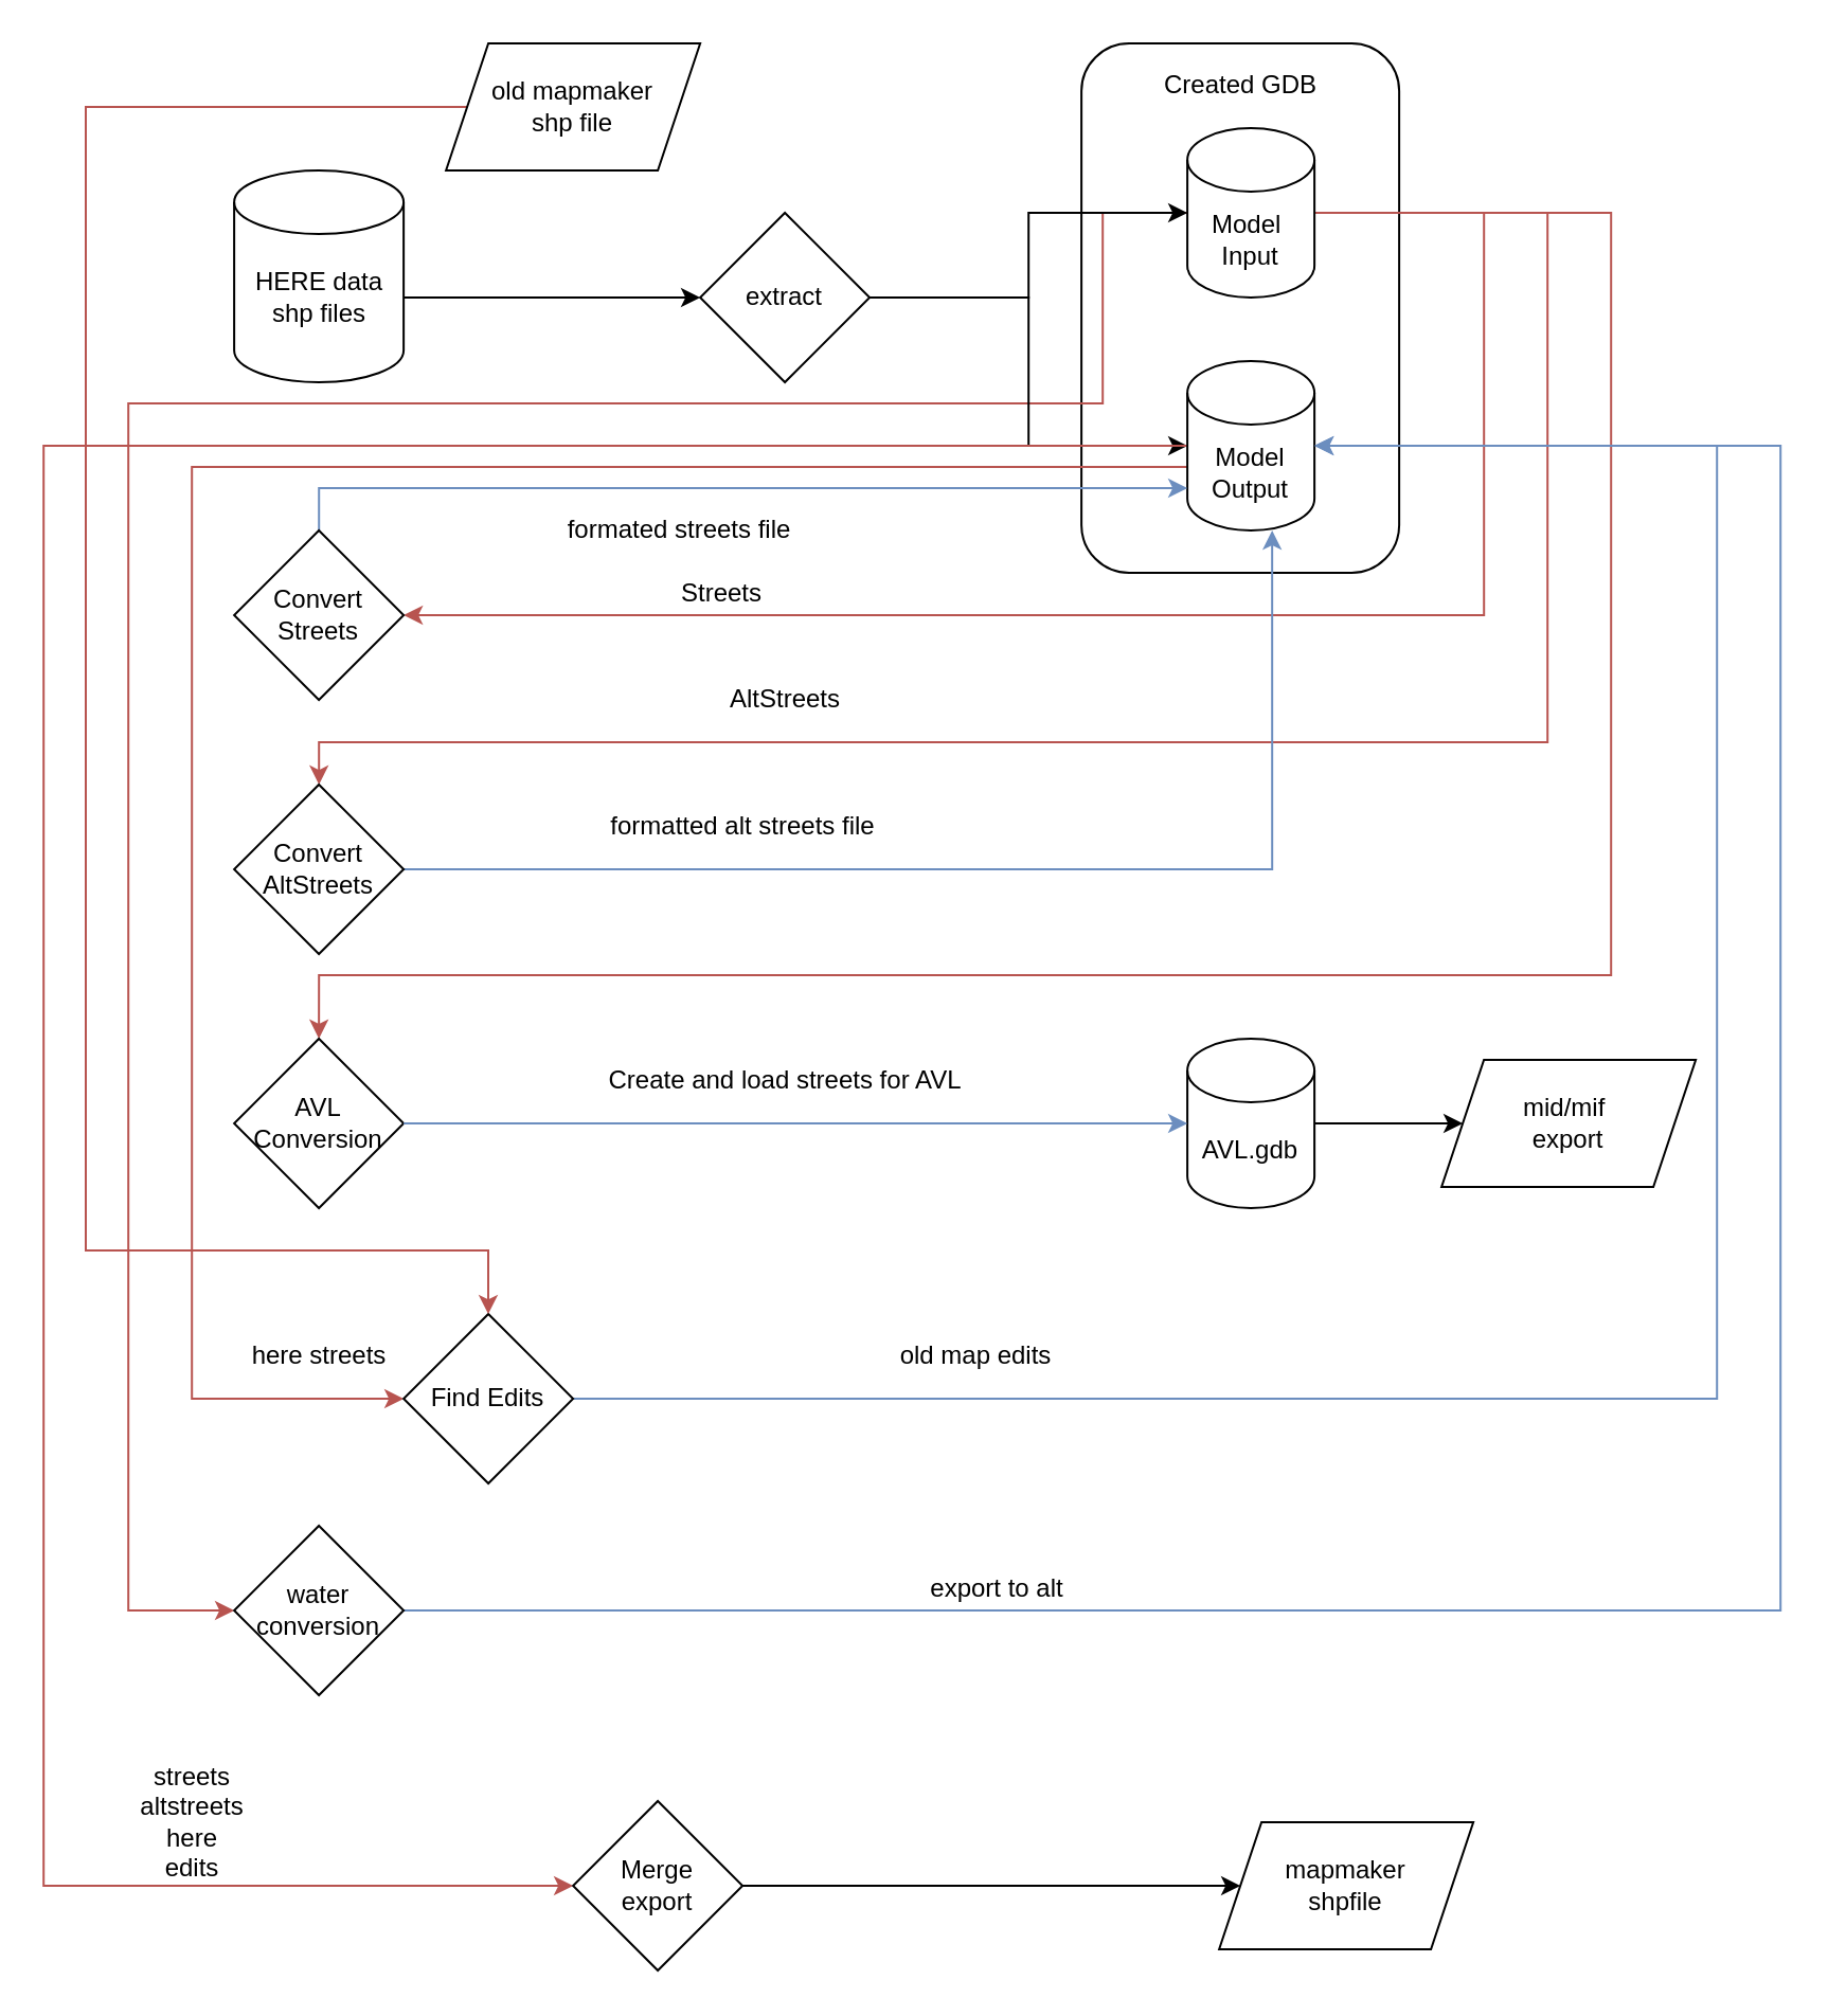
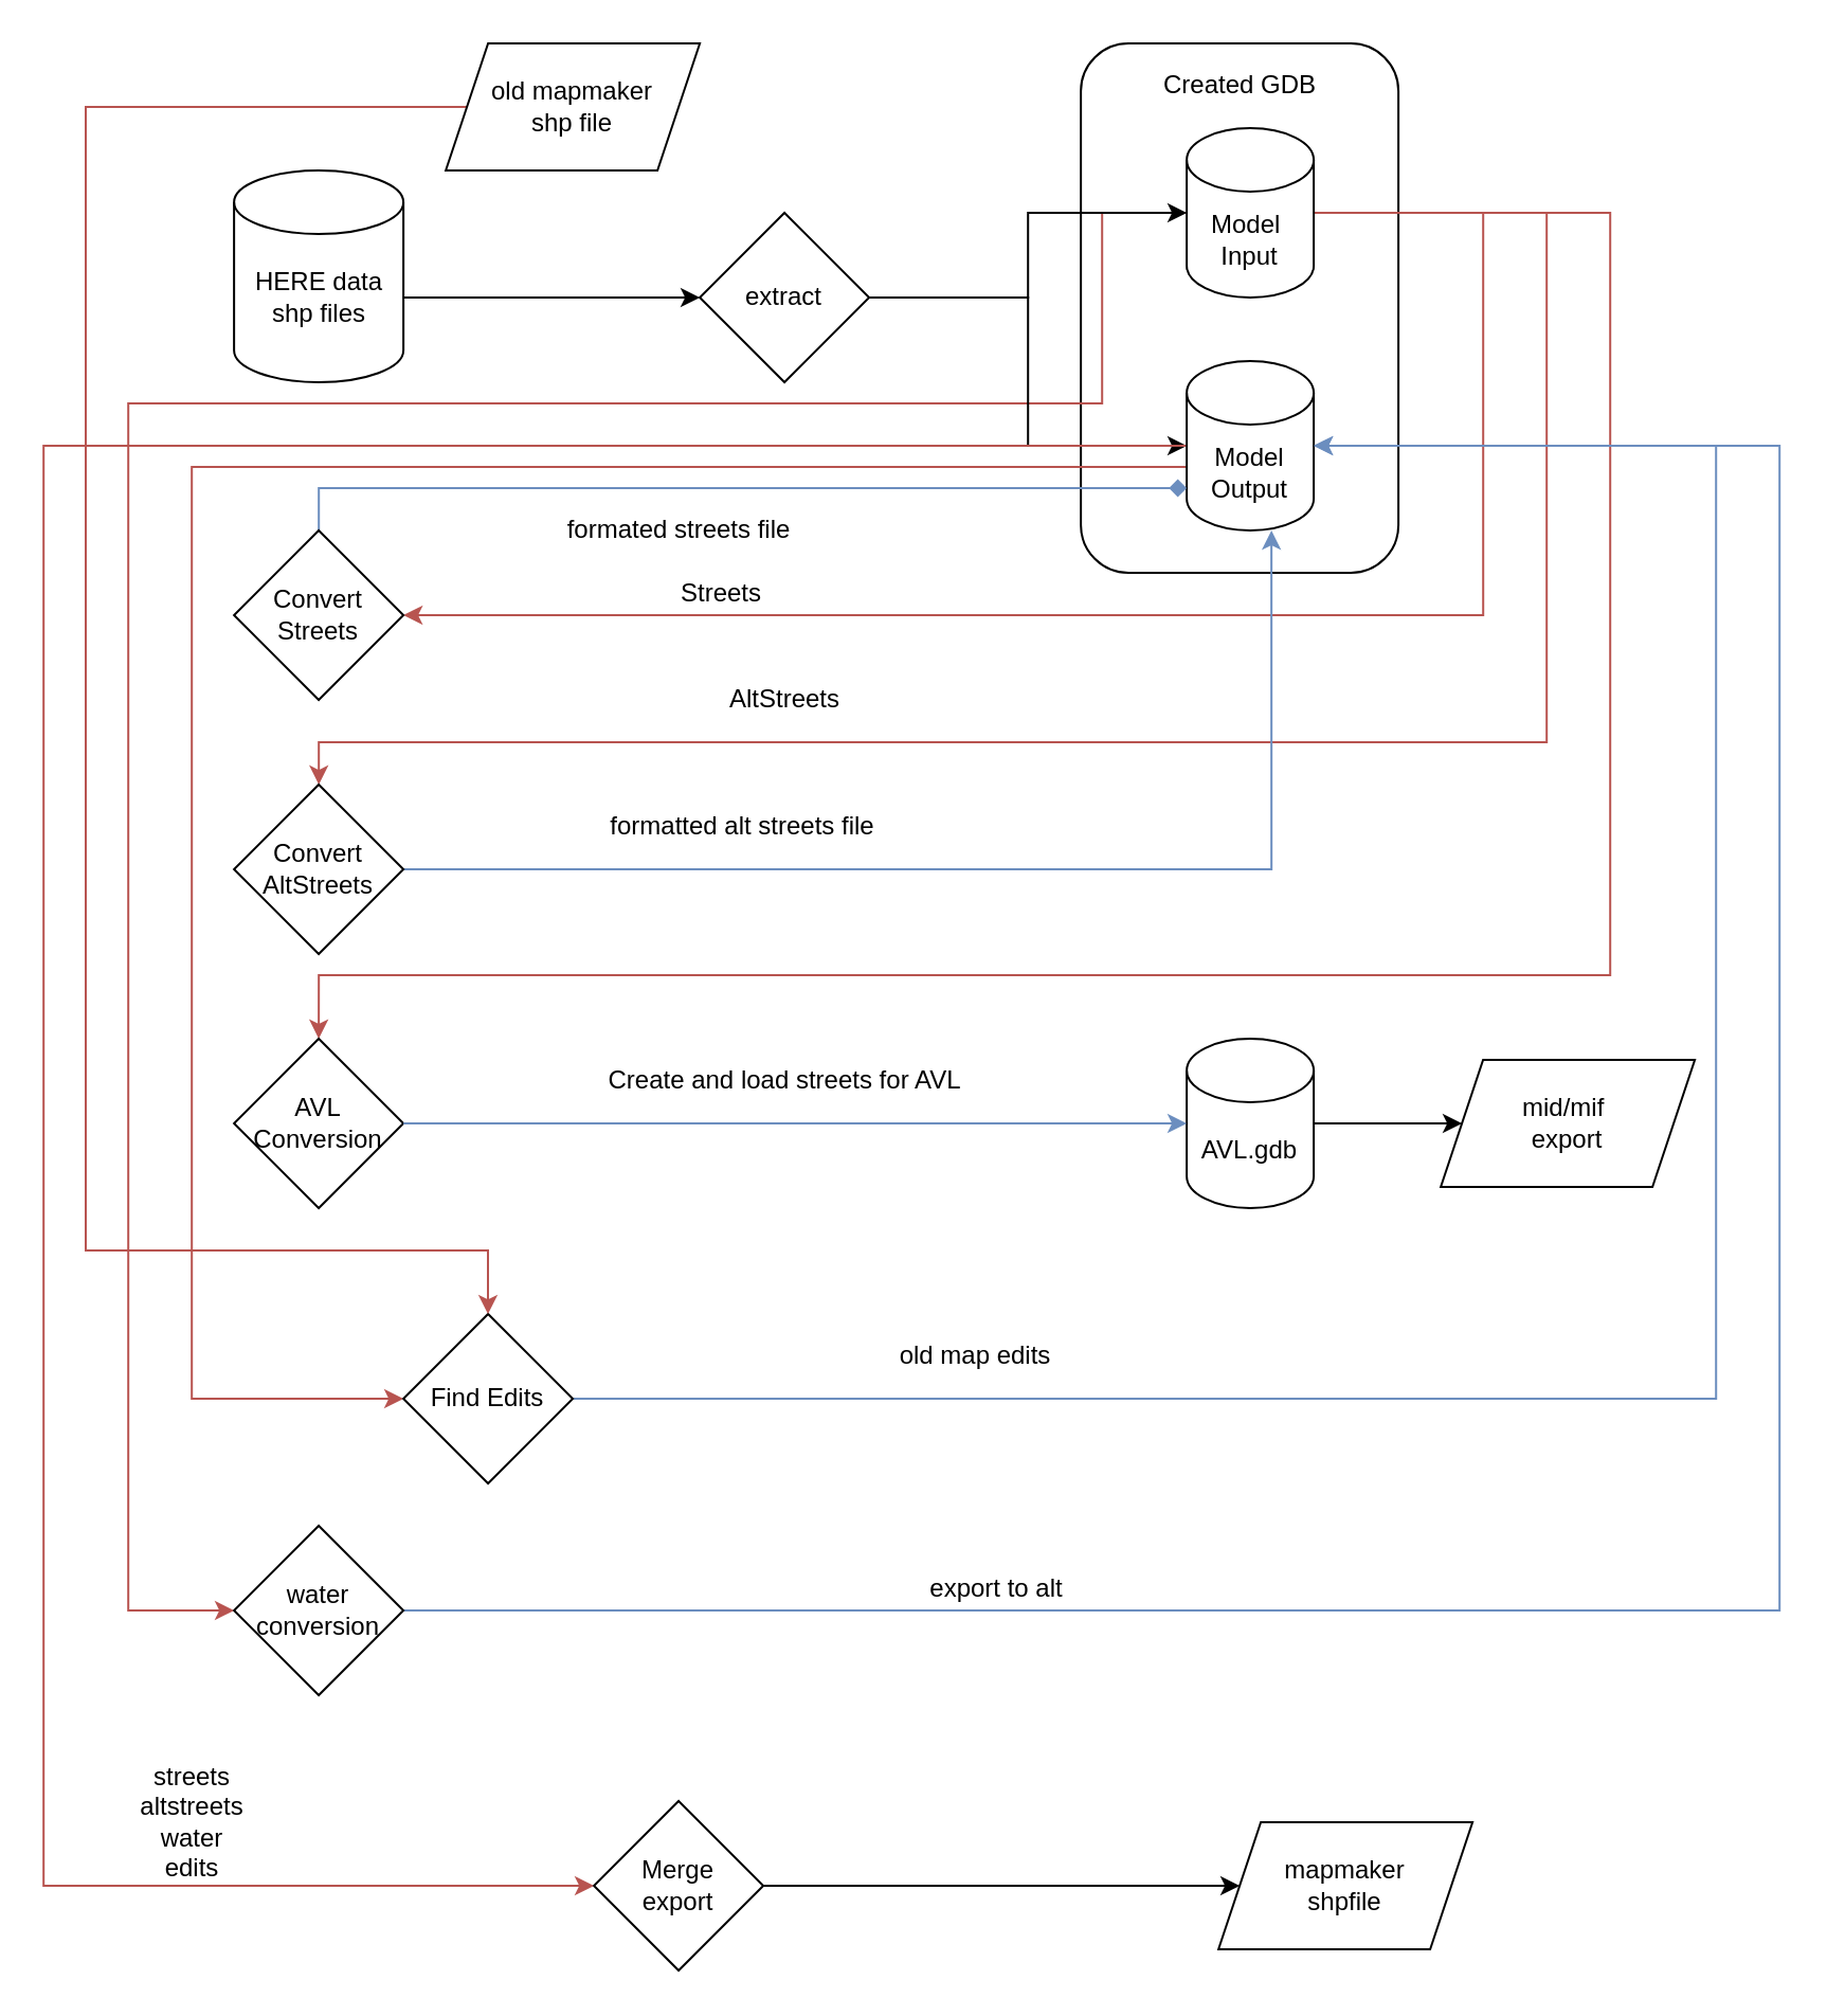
- <mxCell id="19" style="edgeStyle=orthogonalEdgeStyle;rounded=0;orthogonalLoop=1;jettySize=auto;html=1;fillColor=#dae8fc;strokeColor=#6c8ebf;" edge="1" parent="1" source="20" target="17"><mxGeometry relative="1" as="geometry"><Array as="points"><mxPoint x="150.06" y="230" /></Array></mxGeometry></mxCell>
+ <mxCell id="19" style="edgeStyle=orthogonalEdgeStyle;rounded=0;orthogonalLoop=1;jettySize=auto;html=1;fillColor=#dae8fc;strokeColor=#6c8ebf;endArrow=diamond;" edge="1" parent="1" source="20" target="17"><mxGeometry relative="1" as="geometry"><Array as="points"><mxPoint x="150.06" y="230" /></Array></mxGeometry></mxCell>
- <mxCell id="45" value="here streets" style="text;html=1;align=center;verticalAlign=middle;resizable=0;points=[];autosize=1;" vertex="1" parent="1"><mxGeometry x="110.06" y="630" width="80" height="20" as="geometry" /></mxCell>
- <mxCell id="44" value="streets&lt;br&gt;altstreets&lt;br&gt;here&lt;br&gt;edits" style="text;html=1;align=center;verticalAlign=middle;resizable=0;points=[];autosize=1;" vertex="1" parent="1"><mxGeometry x="60.06" y="830" width="60" height="60" as="geometry" /></mxCell>
+ <mxCell id="44" value="streets&lt;br&gt;altstreets&lt;br&gt;water&lt;br&gt;edits" style="text;html=1;align=center;verticalAlign=middle;resizable=0;points=[];autosize=1;" vertex="1" parent="1"><mxGeometry x="60.06" y="830" width="60" height="60" as="geometry" /></mxCell>
- <mxCell id="43" value="Merge &lt;br&gt;export" style="rhombus;whiteSpace=wrap;html=1;" vertex="1" parent="1"><mxGeometry x="270.06" y="850" width="80" height="80" as="geometry" /></mxCell>
+ <mxCell id="43" value="Merge &lt;br&gt;export" style="rhombus;whiteSpace=wrap;html=1;" vertex="1" parent="1"><mxGeometry x="280.06" y="850" width="80" height="80" as="geometry" /></mxCell>
